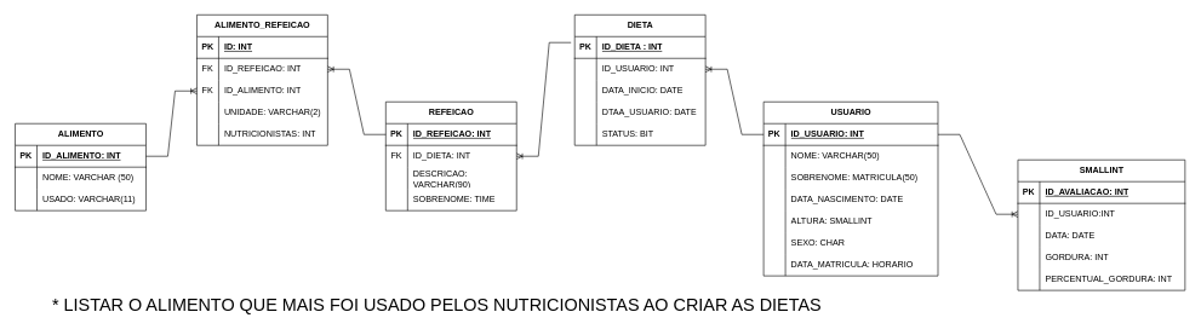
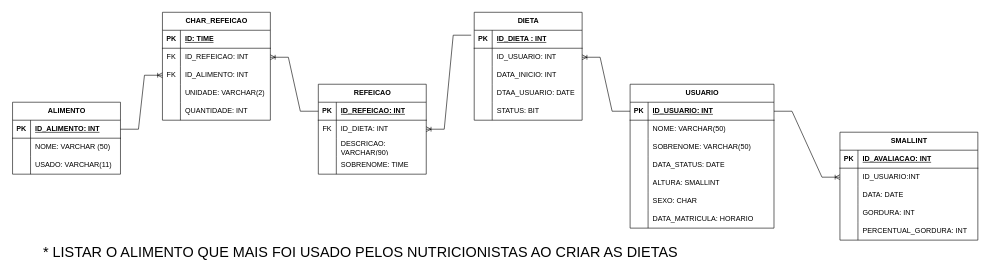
- <mxCell id="55" value="ALIMENTO_REFEICAO" style="shape=table;startSize=30;container=1;collapsible=1;childLayout=tableLayout;fixedRows=1;rowLines=0;fontStyle=1;align=center;resizeLast=1;html=1;" vertex="1" parent="1"><mxGeometry x="270" y="20" width="180" height="180" as="geometry" /></mxCell>
+ <mxCell id="55" value="CHAR_REFEICAO" style="shape=table;startSize=30;container=1;collapsible=1;childLayout=tableLayout;fixedRows=1;rowLines=0;fontStyle=1;align=center;resizeLast=1;html=1;" vertex="1" parent="1"><mxGeometry x="270" y="20" width="180" height="180" as="geometry" /></mxCell>
- <mxCell id="58" value="ID: INT" style="shape=partialRectangle;connectable=0;fillColor=none;top=0;left=0;bottom=0;right=0;align=left;spacingLeft=6;fontStyle=5;overflow=hidden;whiteSpace=wrap;html=1;" vertex="1" parent="56"><mxGeometry x="30" width="150" height="30" as="geometry"><mxRectangle width="150" height="30" as="alternateBounds" /></mxGeometry></mxCell>
+ <mxCell id="58" value="ID: TIME" style="shape=partialRectangle;connectable=0;fillColor=none;top=0;left=0;bottom=0;right=0;align=left;spacingLeft=6;fontStyle=5;overflow=hidden;whiteSpace=wrap;html=1;" vertex="1" parent="56"><mxGeometry x="30" width="150" height="30" as="geometry"><mxRectangle width="150" height="30" as="alternateBounds" /></mxGeometry></mxCell>
- <mxCell id="92" value="DATA_INICIO: DATE" style="shape=partialRectangle;connectable=0;fillColor=none;top=0;left=0;bottom=0;right=0;align=left;spacingLeft=6;overflow=hidden;whiteSpace=wrap;html=1;" vertex="1" parent="90"><mxGeometry x="30" width="150" height="30" as="geometry"><mxRectangle width="150" height="30" as="alternateBounds" /></mxGeometry></mxCell>
+ <mxCell id="92" value="DATA_INICIO: INT" style="shape=partialRectangle;connectable=0;fillColor=none;top=0;left=0;bottom=0;right=0;align=left;spacingLeft=6;overflow=hidden;whiteSpace=wrap;html=1;" vertex="1" parent="90"><mxGeometry x="30" width="150" height="30" as="geometry"><mxRectangle width="150" height="30" as="alternateBounds" /></mxGeometry></mxCell>
- <mxCell id="70" value="NUTRICIONISTAS: INT" style="shape=partialRectangle;connectable=0;fillColor=none;top=0;left=0;bottom=0;right=0;align=left;spacingLeft=6;overflow=hidden;whiteSpace=wrap;html=1;" vertex="1" parent="68"><mxGeometry x="30" width="150" height="30" as="geometry"><mxRectangle width="150" height="30" as="alternateBounds" /></mxGeometry></mxCell>
+ <mxCell id="70" value="QUANTIDADE: INT" style="shape=partialRectangle;connectable=0;fillColor=none;top=0;left=0;bottom=0;right=0;align=left;spacingLeft=6;overflow=hidden;whiteSpace=wrap;html=1;" vertex="1" parent="68"><mxGeometry x="30" width="150" height="30" as="geometry"><mxRectangle width="150" height="30" as="alternateBounds" /></mxGeometry></mxCell>
- <mxCell id="11" value="SOBRENOME: MATRICULA(50)" style="shape=partialRectangle;connectable=0;fillColor=none;top=0;left=0;bottom=0;right=0;align=left;spacingLeft=6;overflow=hidden;whiteSpace=wrap;html=1;" vertex="1" parent="9"><mxGeometry x="30" width="210" height="30" as="geometry"><mxRectangle width="210" height="30" as="alternateBounds" /></mxGeometry></mxCell>
+ <mxCell id="11" value="SOBRENOME: VARCHAR(50)" style="shape=partialRectangle;connectable=0;fillColor=none;top=0;left=0;bottom=0;right=0;align=left;spacingLeft=6;overflow=hidden;whiteSpace=wrap;html=1;" vertex="1" parent="9"><mxGeometry x="30" width="210" height="30" as="geometry"><mxRectangle width="210" height="30" as="alternateBounds" /></mxGeometry></mxCell>
- <mxCell id="14" value="DATA_NASCIMENTO: DATE" style="shape=partialRectangle;connectable=0;fillColor=none;top=0;left=0;bottom=0;right=0;align=left;spacingLeft=6;overflow=hidden;whiteSpace=wrap;html=1;" vertex="1" parent="12"><mxGeometry x="30" width="210" height="30" as="geometry"><mxRectangle width="210" height="30" as="alternateBounds" /></mxGeometry></mxCell>
+ <mxCell id="14" value="DATA_STATUS: DATE" style="shape=partialRectangle;connectable=0;fillColor=none;top=0;left=0;bottom=0;right=0;align=left;spacingLeft=6;overflow=hidden;whiteSpace=wrap;html=1;" vertex="1" parent="12"><mxGeometry x="30" width="210" height="30" as="geometry"><mxRectangle width="210" height="30" as="alternateBounds" /></mxGeometry></mxCell>
